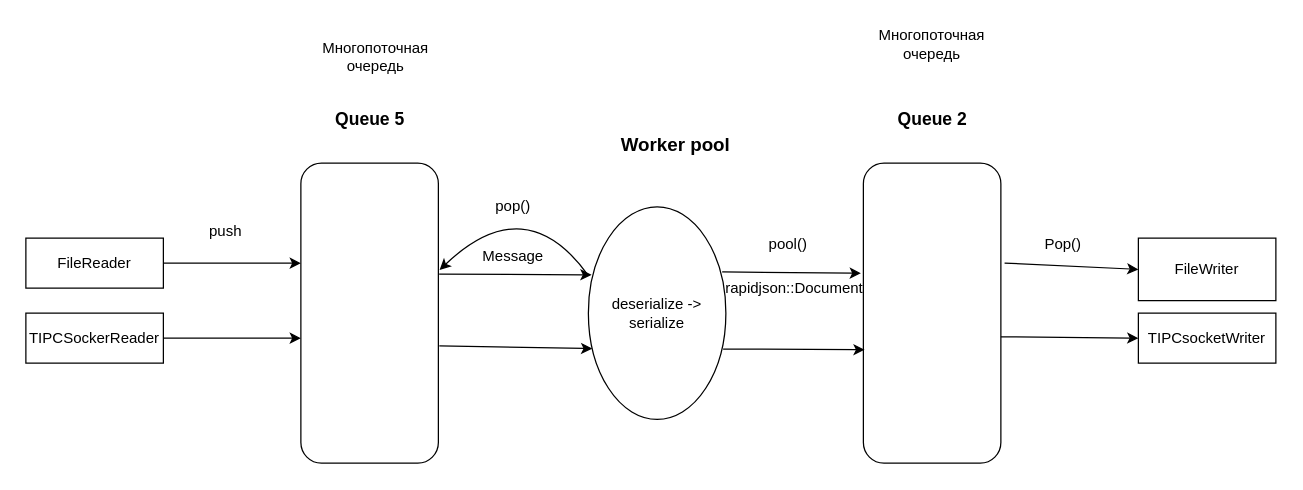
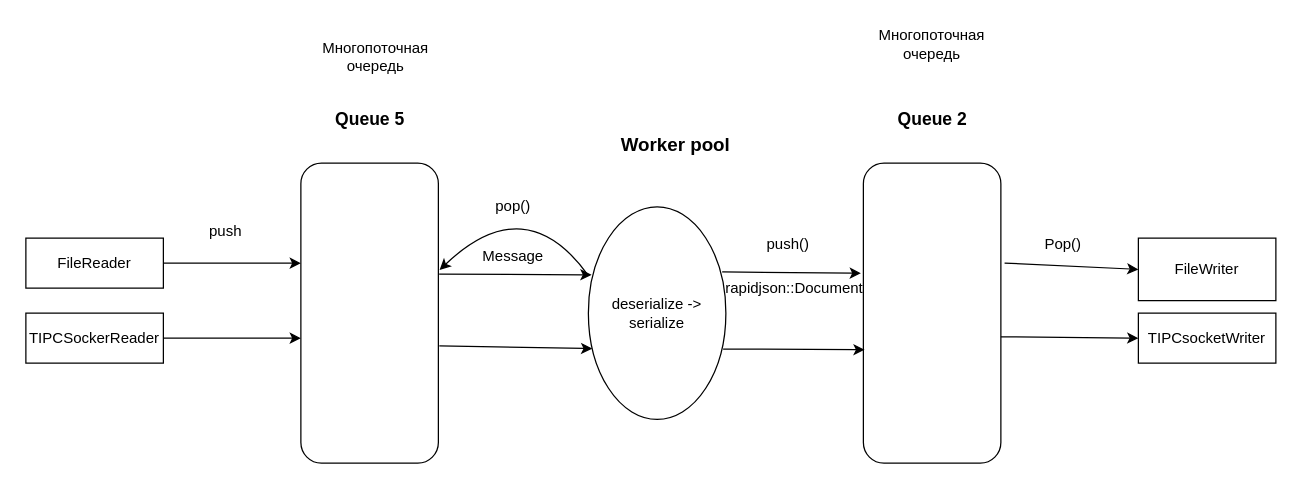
- <mxCell id="23" value="pool()" style="text;html=1;align=center;verticalAlign=middle;whiteSpace=wrap;rounded=0;" parent="1" vertex="1"><mxGeometry x="600" y="180" width="60" height="30" as="geometry" /></mxCell>
+ <mxCell id="23" value="push()" style="text;html=1;align=center;verticalAlign=middle;whiteSpace=wrap;rounded=0;" parent="1" vertex="1"><mxGeometry x="600" y="180" width="60" height="30" as="geometry" /></mxCell>
